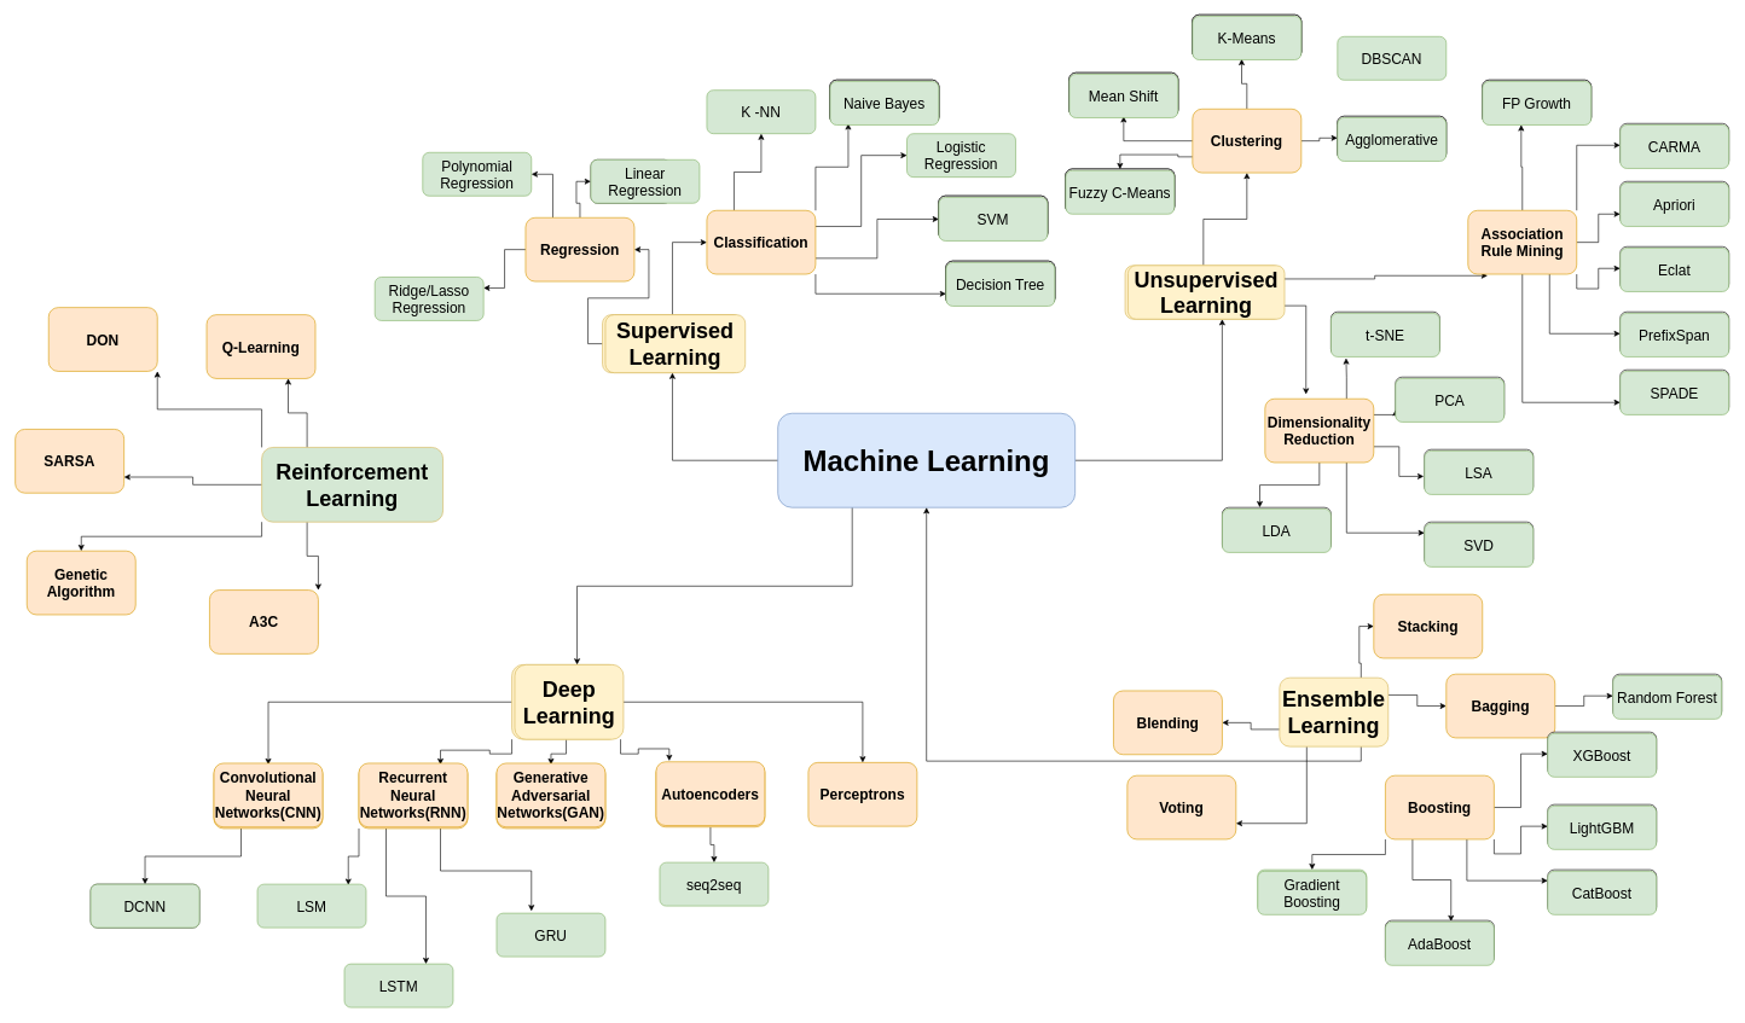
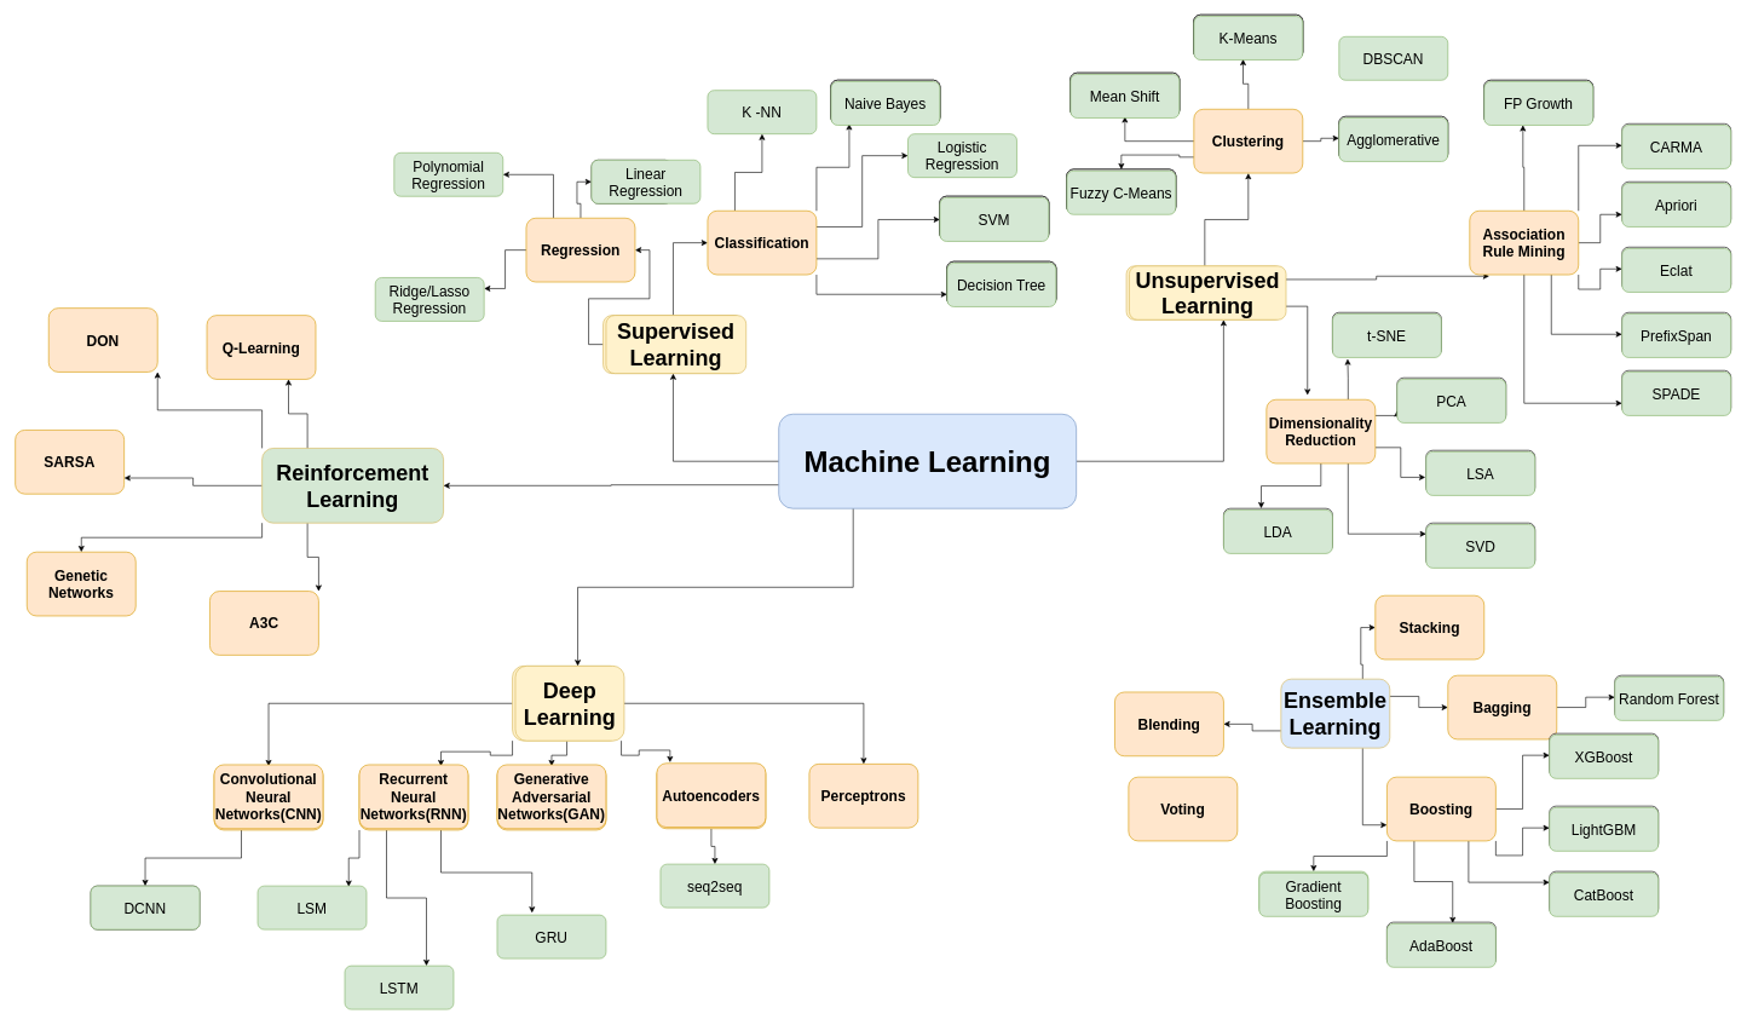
- <mxCell id="123" value="Polynomial Regression" style="rounded=1;whiteSpace=wrap;html=1;fontSize=20;fillColor=#d5e8d4;strokeColor=#82b366;" vertex="1" parent="1"><mxGeometry x="582" y="210" width="150" height="60" as="geometry" /></mxCell>
+ <mxCell id="123" value="Polynomial Regression" style="rounded=1;whiteSpace=wrap;html=1;fontSize=20;fillColor=#d5e8d4;strokeColor=#82b366;" vertex="1" parent="1"><mxGeometry x="542" y="210" width="150" height="60" as="geometry" /></mxCell>
+ <mxCell id="5" style="edgeStyle=orthogonalEdgeStyle;rounded=0;orthogonalLoop=1;jettySize=auto;html=1;exitX=0;exitY=0.75;exitDx=0;exitDy=0;entryX=1;entryY=0.5;entryDx=0;entryDy=0;" edge="1" parent="1" source="6" target="162"><mxGeometry relative="1" as="geometry" /></mxCell>
- <mxCell id="166" value="Genetic Algorithm" style="rounded=1;whiteSpace=wrap;html=1;fontSize=20;fillColor=#ffe6cc;strokeColor=#d79b00;fontStyle=1" vertex="1" parent="1"><mxGeometry x="36" y="760" width="150" height="88" as="geometry" /></mxCell>
+ <mxCell id="166" value="Genetic Networks" style="rounded=1;whiteSpace=wrap;html=1;fontSize=20;fillColor=#ffe6cc;strokeColor=#d79b00;fontStyle=1" vertex="1" parent="1"><mxGeometry x="36" y="760" width="150" height="88" as="geometry" /></mxCell>
- <mxCell id="67" value="Ensemble Learning" style="rounded=1;whiteSpace=wrap;html=1;fontSize=30;fillColor=#fff2cc;strokeColor=#d6b656;fontStyle=1" vertex="1" parent="1"><mxGeometry x="1764" y="935" width="150" height="95" as="geometry" /></mxCell>
+ <mxCell id="67" value="Ensemble Learning" style="rounded=1;whiteSpace=wrap;html=1;fontSize=30;fillColor=#dae8fc;strokeColor=#d6b656;fontStyle=1;" vertex="1" parent="1"><mxGeometry x="1764" y="935" width="150" height="95" as="geometry" /></mxCell>
- <mxCell id="66" style="edgeStyle=orthogonalEdgeStyle;rounded=0;orthogonalLoop=1;jettySize=auto;html=1;exitX=0.25;exitY=1;exitDx=0;exitDy=0;entryX=1;entryY=0.75;entryDx=0;entryDy=0;" edge="1" parent="1" source="67" target="82"><mxGeometry relative="1" as="geometry" /></mxCell>
- <mxCell id="64" style="edgeStyle=orthogonalEdgeStyle;rounded=0;orthogonalLoop=1;jettySize=auto;html=1;exitX=0.75;exitY=1;exitDx=0;exitDy=0;" edge="1" parent="1" source="67" target="6"><mxGeometry relative="1" as="geometry" /></mxCell>
+ <mxCell id="64" style="edgeStyle=orthogonalEdgeStyle;rounded=0;orthogonalLoop=1;jettySize=auto;html=1;exitX=0.75;exitY=1;exitDx=0;exitDy=0;entryX=0;entryY=0.75;entryDx=0;entryDy=0;" edge="1" parent="1" source="67" target="76"><mxGeometry relative="1" as="geometry" /></mxCell>
